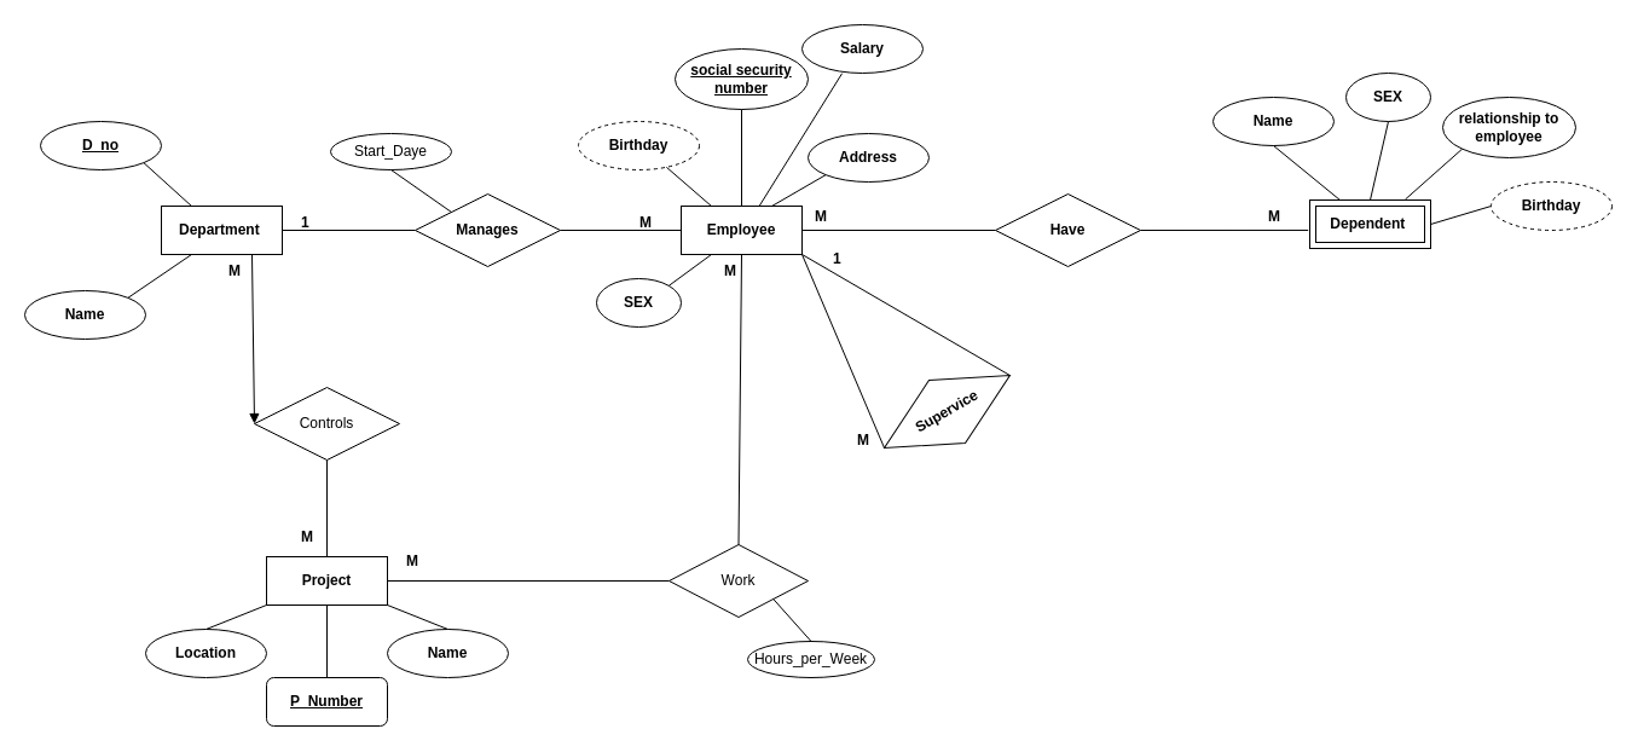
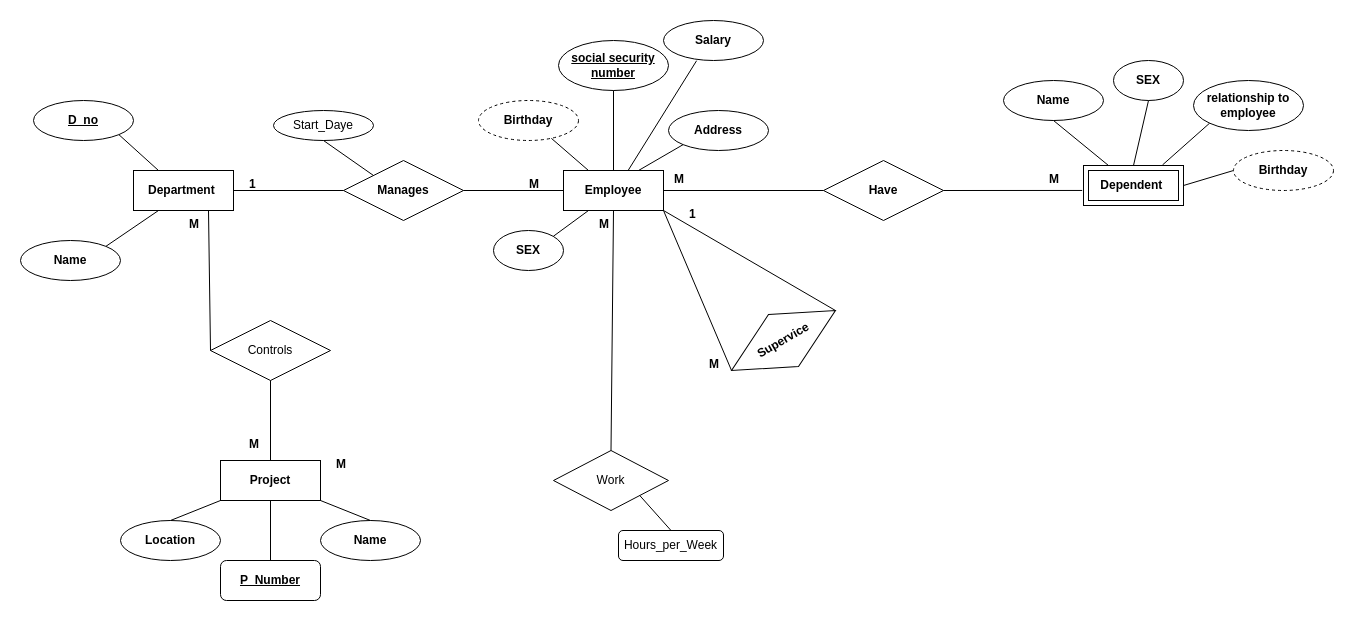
- <mxCell id="47" value="" style="endArrow=block;html=1;rounded=0;exitX=0.75;exitY=1;exitDx=0;exitDy=0;entryX=0;entryY=0.5;entryDx=0;entryDy=0;" parent="1" source="2" target="45" edge="1"><mxGeometry relative="1" as="geometry"><mxPoint x="183" y="240" as="sourcePoint" /><mxPoint x="313" y="365" as="targetPoint" /></mxGeometry></mxCell>
+ <mxCell id="47" value="" style="endArrow=none;html=1;rounded=0;exitX=0.75;exitY=1;exitDx=0;exitDy=0;entryX=0;entryY=0.5;entryDx=0;entryDy=0;" parent="1" source="2" target="45" edge="1"><mxGeometry relative="1" as="geometry"><mxPoint x="183" y="240" as="sourcePoint" /><mxPoint x="313" y="365" as="targetPoint" /></mxGeometry></mxCell>
- <mxCell id="56" value="" style="endArrow=none;html=1;rounded=0;exitX=1;exitY=0.5;exitDx=0;exitDy=0;entryX=0;entryY=0.5;entryDx=0;entryDy=0;" parent="1" source="38" target="54" edge="1"><mxGeometry relative="1" as="geometry"><mxPoint x="353" y="480" as="sourcePoint" /><mxPoint x="513" y="480" as="targetPoint" /></mxGeometry></mxCell>
- <mxCell id="59" value="Hours_per_Week" style="ellipse;whiteSpace=wrap;html=1;align=center;" parent="1" vertex="1"><mxGeometry x="618" y="530" width="105" height="30" as="geometry" /></mxCell>
+ <mxCell id="59" value="Hours_per_Week" style="whiteSpace=wrap;html=1;align=center;rounded=1;" parent="1" vertex="1"><mxGeometry x="618" y="530" width="105" height="30" as="geometry" /></mxCell>
